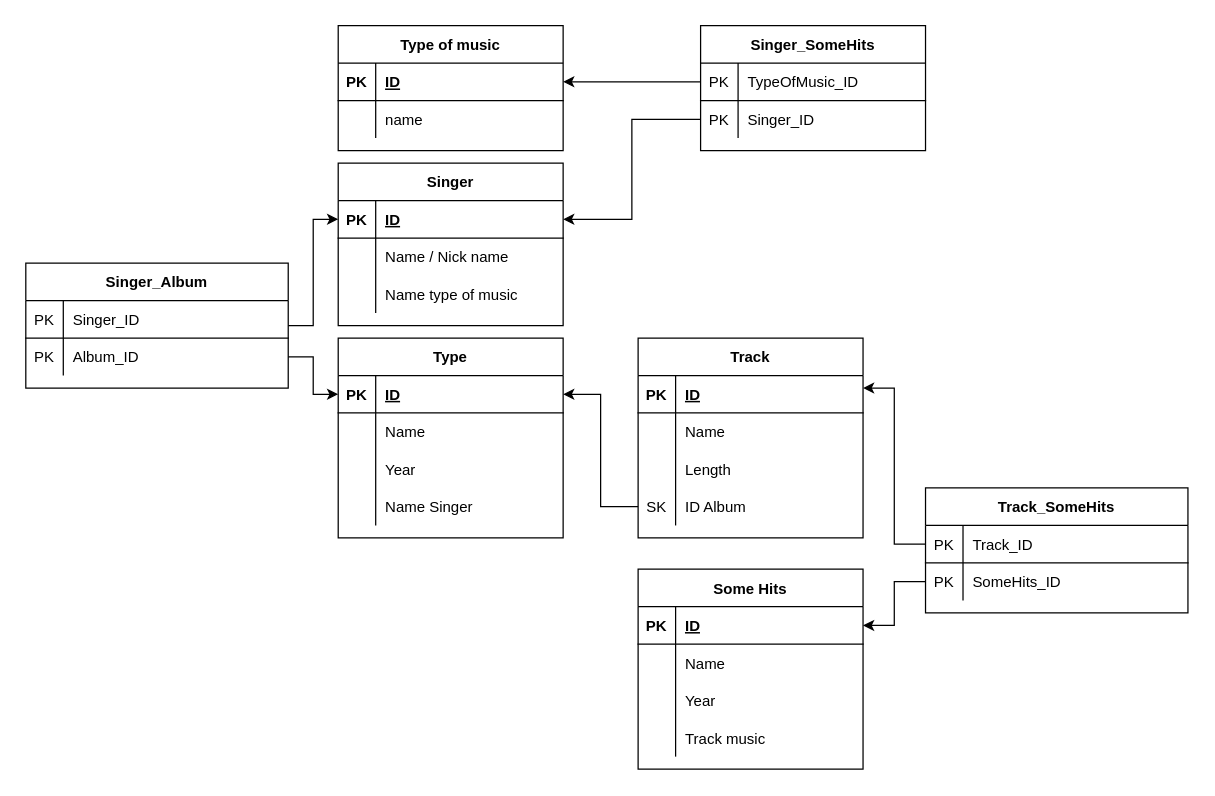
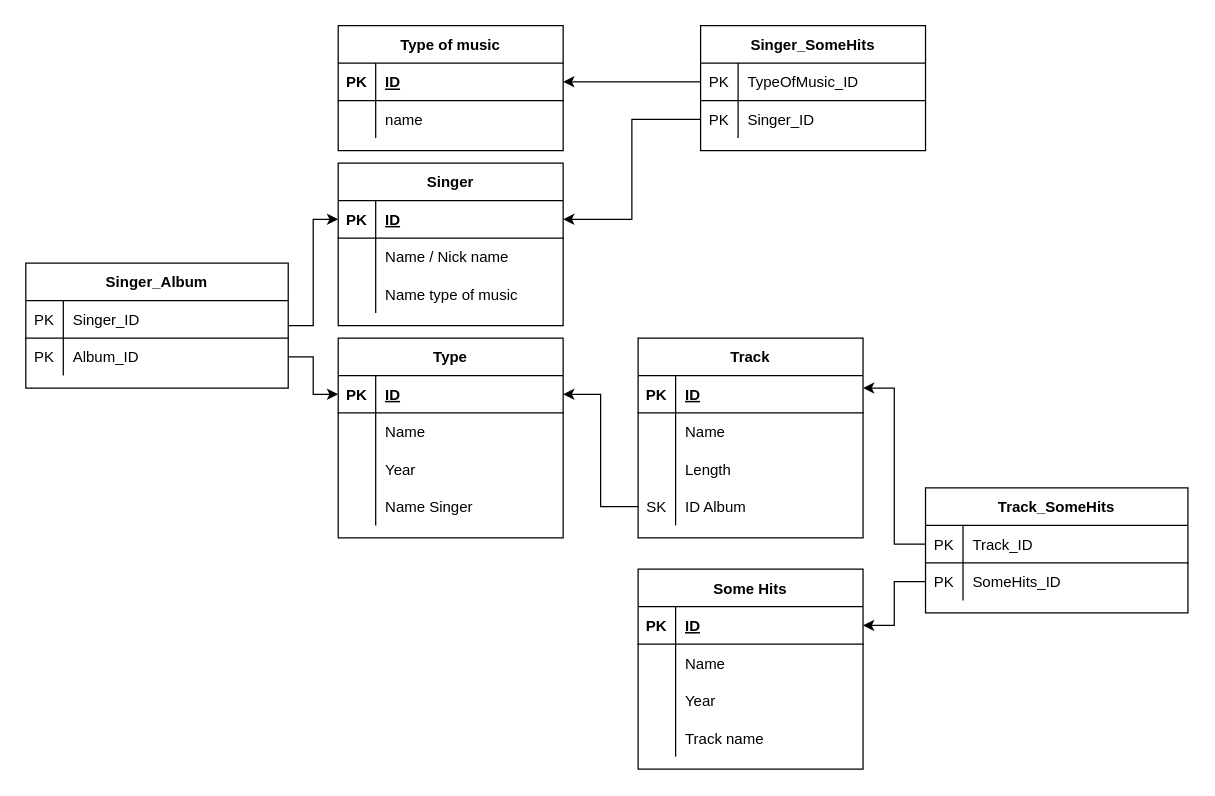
- <mxCell id="58" value="Track music" style="shape=partialRectangle;connectable=0;fillColor=none;top=0;left=0;bottom=0;right=0;align=left;spacingLeft=6;overflow=hidden;" vertex="1" parent="56"><mxGeometry x="30" width="150" height="30" as="geometry"><mxRectangle width="150" height="30" as="alternateBounds" /></mxGeometry></mxCell>
+ <mxCell id="58" value="Track name" style="shape=partialRectangle;connectable=0;fillColor=none;top=0;left=0;bottom=0;right=0;align=left;spacingLeft=6;overflow=hidden;" vertex="1" parent="56"><mxGeometry x="30" width="150" height="30" as="geometry"><mxRectangle width="150" height="30" as="alternateBounds" /></mxGeometry></mxCell>
